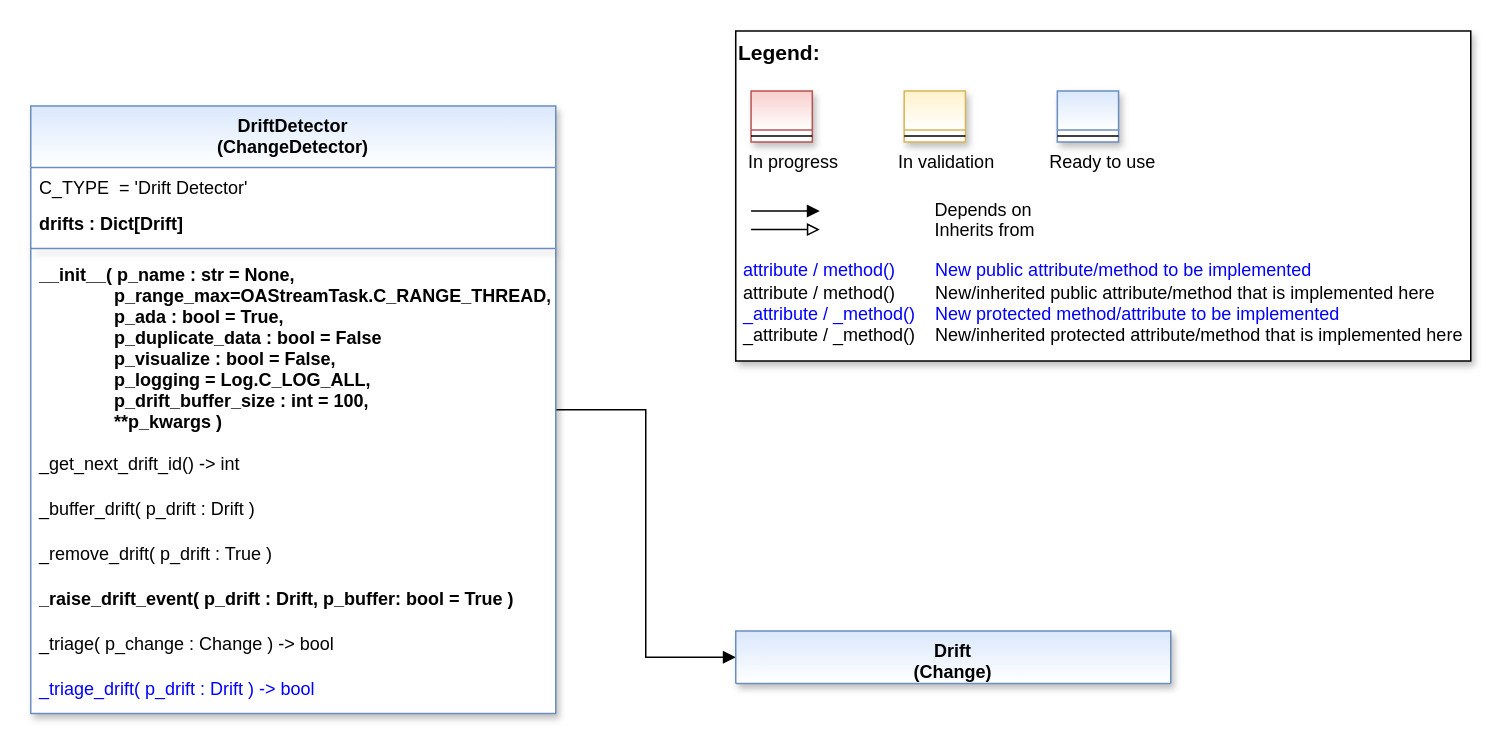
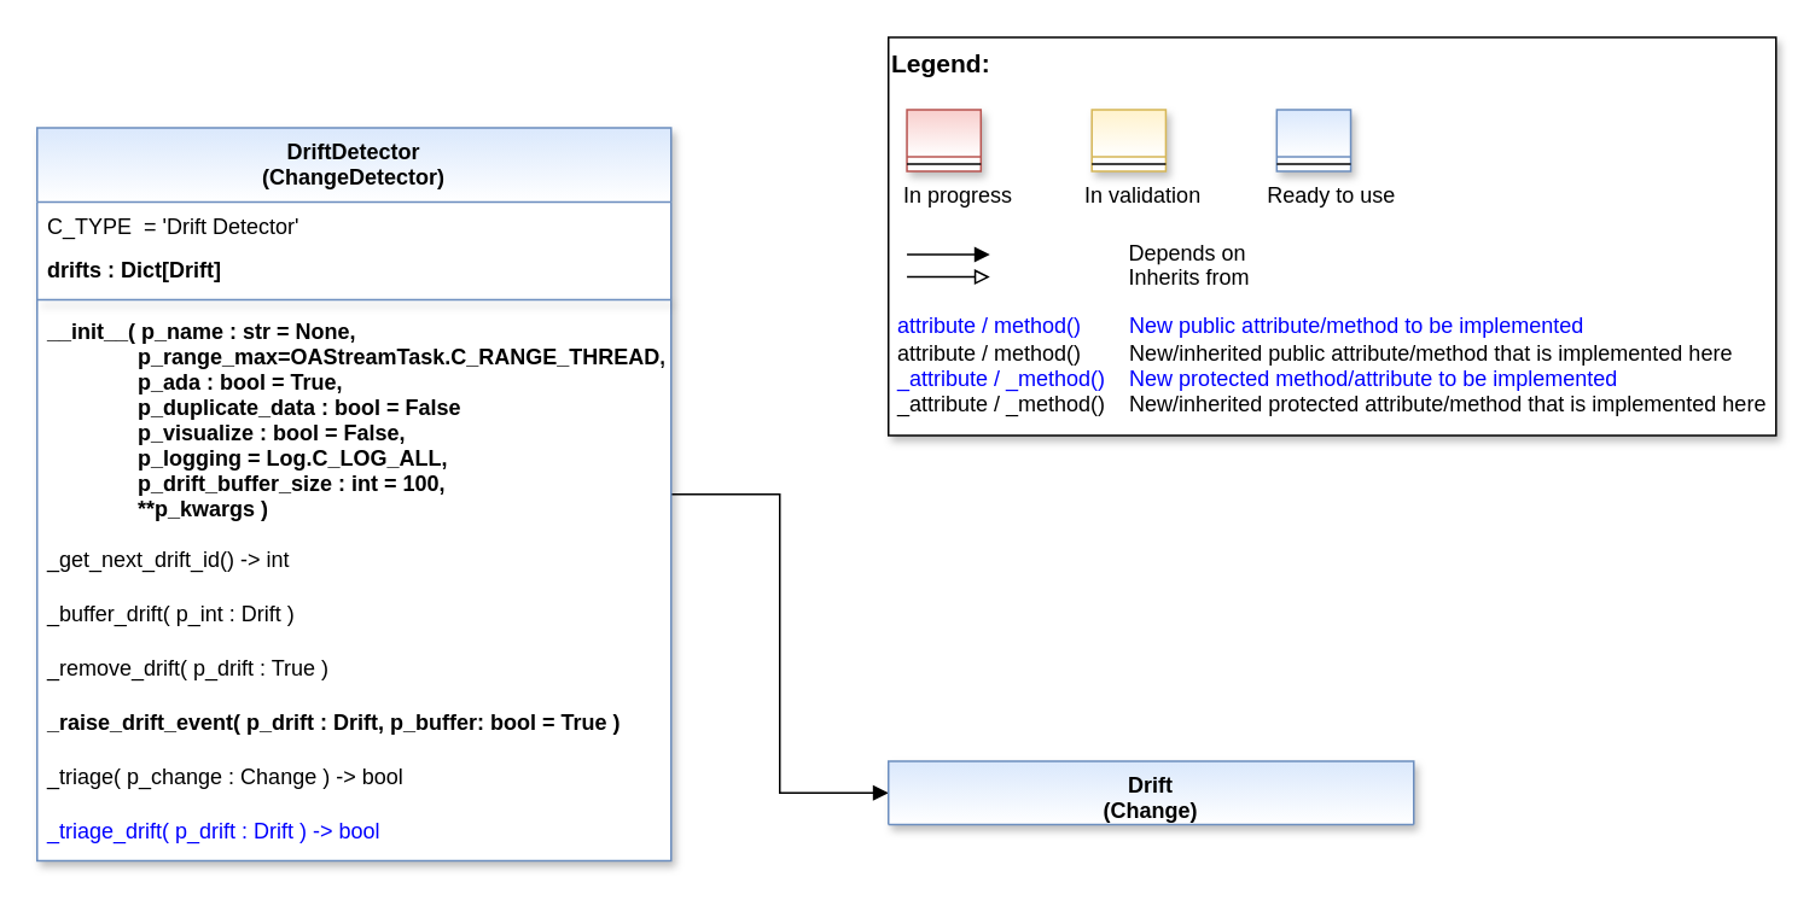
- <mxCell id="19" value="_buffer_drift( p_drift : Drift ) " style="text;align=left;verticalAlign=top;spacingLeft=4;spacingRight=4;overflow=hidden;rotatable=0;points=[[0,0.5],[1,0.5]];portConstraint=eastwest;shadow=1;" parent="13" vertex="1"><mxGeometry y="255" width="350" height="30" as="geometry" /></mxCell>
+ <mxCell id="19" value="_buffer_drift( p_int : Drift ) " style="text;align=left;verticalAlign=top;spacingLeft=4;spacingRight=4;overflow=hidden;rotatable=0;points=[[0,0.5],[1,0.5]];portConstraint=eastwest;shadow=1;" parent="13" vertex="1"><mxGeometry y="255" width="350" height="30" as="geometry" /></mxCell>
